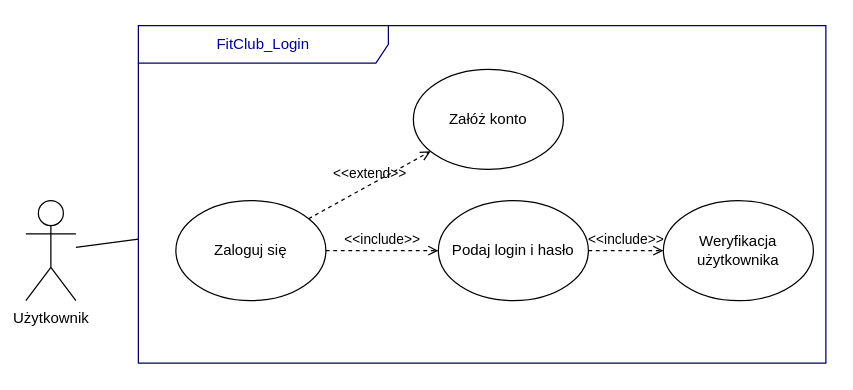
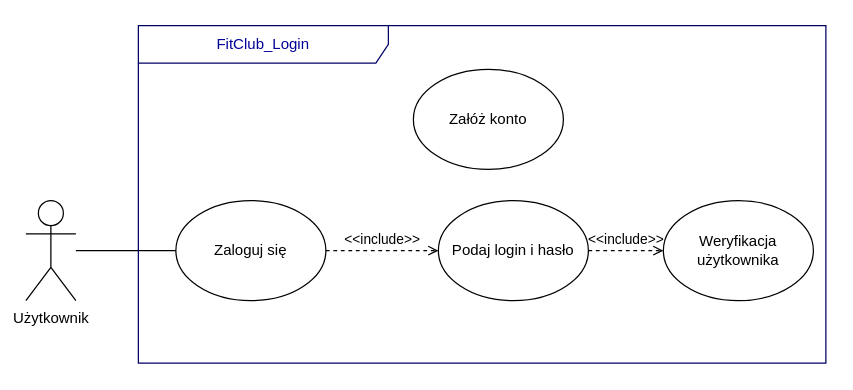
- <mxCell id="5" value="&amp;lt;&amp;lt;extend&amp;gt;&amp;gt;" style="html=1;verticalAlign=bottom;labelBackgroundColor=none;endArrow=open;endFill=0;dashed=1;rounded=0;fontColor=#000000;" edge="1" parent="1" source="3" target="6"><mxGeometry width="160" relative="1" as="geometry"><mxPoint x="329.996" y="214.937" as="sourcePoint" /><mxPoint x="475.024" y="374.193" as="targetPoint" /></mxGeometry></mxCell>
- <mxCell id="4" value="" style="endArrow=none;html=1;rounded=0;fontColor=#000000;" edge="1" parent="1" source="2" target="9"><mxGeometry width="50" height="50" relative="1" as="geometry"><mxPoint x="300" y="395.743" as="sourcePoint" /><mxPoint x="439.495" y="140.002" as="targetPoint" /></mxGeometry></mxCell>
+ <mxCell id="4" value="" style="endArrow=none;html=1;rounded=0;fontColor=#000000;" edge="1" parent="1" source="2" target="3"><mxGeometry width="50" height="50" relative="1" as="geometry"><mxPoint x="300" y="395.743" as="sourcePoint" /><mxPoint x="439.495" y="140.002" as="targetPoint" /></mxGeometry></mxCell>
